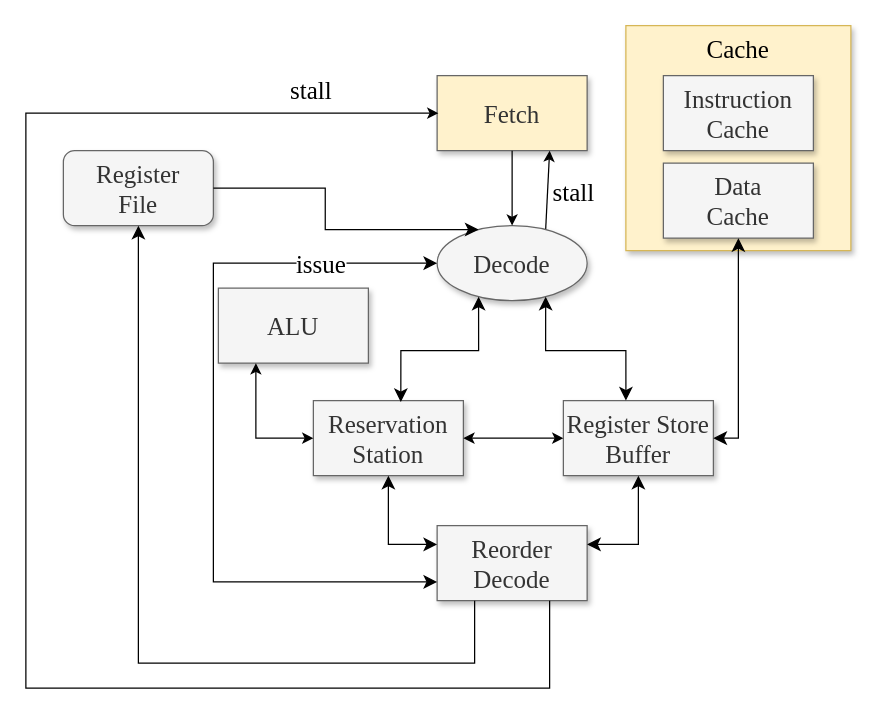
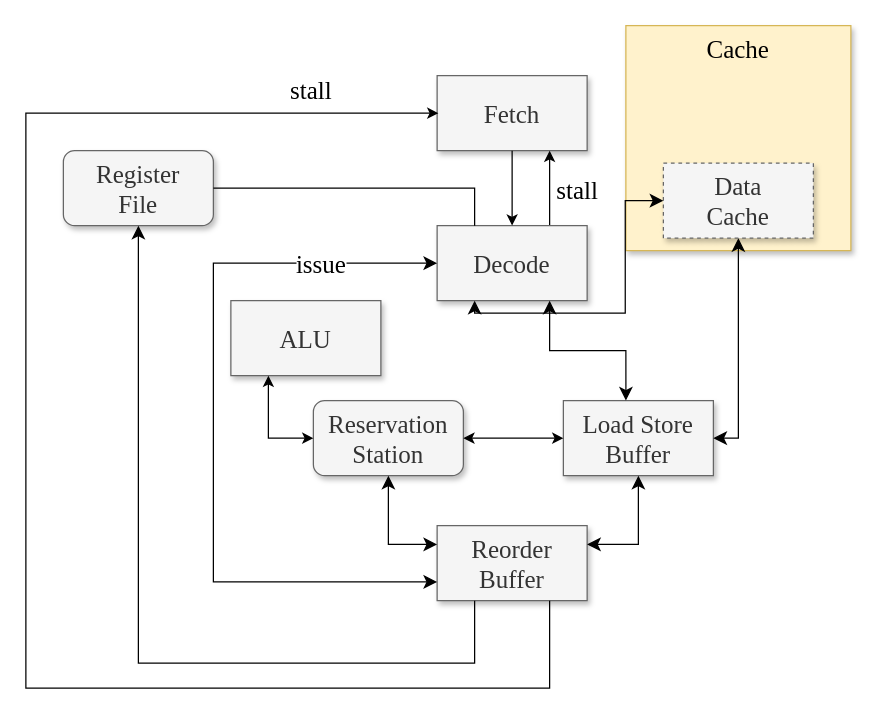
- <mxCell id="6" value="&lt;font style=&quot;font-size: 20px;&quot; face=&quot;Verdana&quot;&gt;Fetch&lt;/font&gt;" style="rounded=0;whiteSpace=wrap;html=1;fillColor=#fff2cc;fontColor=#333333;strokeColor=#666666;shadow=1;" parent="1" vertex="1"><mxGeometry x="349" y="60" width="120" height="60" as="geometry" /></mxCell>
+ <mxCell id="6" value="&lt;font style=&quot;font-size: 20px;&quot; face=&quot;Verdana&quot;&gt;Fetch&lt;/font&gt;" style="rounded=0;whiteSpace=wrap;html=1;fillColor=#f5f5f5;fontColor=#333333;strokeColor=#666666;shadow=1;" parent="1" vertex="1"><mxGeometry x="349" y="60" width="120" height="60" as="geometry" /></mxCell>
- <mxCell id="4" value="Instruction&lt;br&gt;Cache" style="rounded=0;whiteSpace=wrap;html=1;labelBackgroundColor=none;fontFamily=Verdana;fontSize=20;fillColor=#f5f5f5;fontColor=#333333;strokeColor=#666666;shadow=1;" parent="2" vertex="1"><mxGeometry x="30" y="40" width="120" height="60" as="geometry" /></mxCell>
- <mxCell id="5" value="Data&lt;br&gt;Cache" style="rounded=0;whiteSpace=wrap;html=1;labelBackgroundColor=none;fontFamily=Verdana;fontSize=20;fillColor=#f5f5f5;fontColor=#333333;strokeColor=#666666;shadow=1;" parent="2" vertex="1"><mxGeometry x="30" y="110" width="120" height="60" as="geometry" /></mxCell>
+ <mxCell id="5" value="Data&lt;br&gt;Cache" style="rounded=0;whiteSpace=wrap;html=1;labelBackgroundColor=none;fontFamily=Verdana;fontSize=20;fillColor=#f5f5f5;fontColor=#333333;strokeColor=#666666;shadow=1;dashed=1;" parent="2" vertex="1"><mxGeometry x="30" y="110" width="120" height="60" as="geometry" /></mxCell>
- <mxCell id="24" value="" style="edgeStyle=orthogonalEdgeStyle;endArrow=classic;html=1;rounded=0;endSize=8;startSize=8;strokeColor=default;fontFamily=Verdana;fontSize=20;entryX=0.25;entryY=0;entryDx=0;entryDy=0;exitX=1;exitY=0.5;exitDx=0;exitDy=0;" parent="1" source="23" target="9" edge="1"><mxGeometry width="50" height="50" relative="1" as="geometry"><mxPoint x="140" y="160" as="sourcePoint" /><mxPoint x="190" y="110" as="targetPoint" /></mxGeometry></mxCell>
+ <mxCell id="24" value="" style="edgeStyle=orthogonalEdgeStyle;endArrow=none;html=1;rounded=0;endSize=8;startSize=8;strokeColor=default;fontFamily=Verdana;fontSize=20;entryX=0.25;entryY=0;entryDx=0;entryDy=0;exitX=1;exitY=0.5;exitDx=0;exitDy=0;" parent="1" source="23" target="9" edge="1"><mxGeometry width="50" height="50" relative="1" as="geometry"><mxPoint x="140" y="160" as="sourcePoint" /><mxPoint x="190" y="110" as="targetPoint" /></mxGeometry></mxCell>
- <mxCell id="9" value="Decode" style="ellipse;whiteSpace=wrap;html=1;fontFamily=Verdana;fontSize=20;fillColor=#f5f5f5;fontColor=#333333;strokeColor=#666666;shadow=1;" parent="1" vertex="1"><mxGeometry x="349" y="180" width="120" height="60" as="geometry" /></mxCell>
+ <mxCell id="9" value="Decode" style="rounded=0;whiteSpace=wrap;html=1;fontFamily=Verdana;fontSize=20;fillColor=#f5f5f5;fontColor=#333333;strokeColor=#666666;shadow=1;" parent="1" vertex="1"><mxGeometry x="349" y="180" width="120" height="60" as="geometry" /></mxCell>
- <mxCell id="15" value="ALU" style="rounded=0;whiteSpace=wrap;html=1;labelBackgroundColor=none;fontFamily=Verdana;fontSize=20;fillColor=#f5f5f5;fontColor=#333333;strokeColor=#666666;shadow=1;" parent="1" vertex="1"><mxGeometry x="174" y="230" width="120" height="60" as="geometry" /></mxCell>
+ <mxCell id="15" value="ALU" style="rounded=0;whiteSpace=wrap;html=1;labelBackgroundColor=none;fontFamily=Verdana;fontSize=20;fillColor=#f5f5f5;fontColor=#333333;strokeColor=#666666;shadow=1;" parent="1" vertex="1"><mxGeometry x="184" y="240" width="120" height="60" as="geometry" /></mxCell>
- <mxCell id="13" value="" style="edgeStyle=orthogonalEdgeStyle;elbow=horizontal;endArrow=classic;html=1;rounded=0;endSize=8;startSize=8;fontFamily=Verdana;fontSize=20;entryX=0.583;entryY=0.019;entryDx=0;entryDy=0;entryPerimeter=0;exitX=0.25;exitY=1;exitDx=0;exitDy=0;startArrow=classic;startFill=1;" parent="1" source="9" target="11" edge="1"><mxGeometry width="50" height="50" relative="1" as="geometry"><mxPoint x="340" y="220" as="sourcePoint" /><mxPoint x="450" y="230" as="targetPoint" /></mxGeometry></mxCell>
+ <mxCell id="13" value="" style="edgeStyle=orthogonalEdgeStyle;elbow=horizontal;endArrow=classic;html=1;rounded=0;endSize=8;startSize=8;fontFamily=Verdana;fontSize=20;exitX=0.25;exitY=1;exitDx=0;exitDy=0;startArrow=classic;startFill=1;" parent="1" source="9" target="5" edge="1"><mxGeometry width="50" height="50" relative="1" as="geometry"><mxPoint x="340" y="220" as="sourcePoint" /><mxPoint x="450" y="230" as="targetPoint" /></mxGeometry></mxCell>
- <mxCell id="11" value="Reservation&lt;br&gt;Station" style="rounded=0;whiteSpace=wrap;html=1;labelBackgroundColor=none;fontFamily=Verdana;fontSize=20;fillColor=#f5f5f5;fontColor=#333333;strokeColor=#666666;shadow=1;" parent="1" vertex="1"><mxGeometry x="250" y="320" width="120" height="60" as="geometry" /></mxCell>
+ <mxCell id="11" value="Reservation&lt;br&gt;Station" style="whiteSpace=wrap;html=1;labelBackgroundColor=none;fontFamily=Verdana;fontSize=20;fillColor=#f5f5f5;fontColor=#333333;strokeColor=#666666;shadow=1;rounded=1;" parent="1" vertex="1"><mxGeometry x="250" y="320" width="120" height="60" as="geometry" /></mxCell>
- <mxCell id="12" value="Register Store&lt;br&gt;Buffer" style="rounded=0;whiteSpace=wrap;html=1;labelBackgroundColor=none;fontFamily=Verdana;fontSize=20;fillColor=#f5f5f5;fontColor=#333333;strokeColor=#666666;shadow=1;" parent="1" vertex="1"><mxGeometry x="450" y="320" width="120" height="60" as="geometry" /></mxCell>
+ <mxCell id="12" value="Load Store&lt;br&gt;Buffer" style="rounded=0;whiteSpace=wrap;html=1;labelBackgroundColor=none;fontFamily=Verdana;fontSize=20;fillColor=#f5f5f5;fontColor=#333333;strokeColor=#666666;shadow=1;" parent="1" vertex="1"><mxGeometry x="450" y="320" width="120" height="60" as="geometry" /></mxCell>
- <mxCell id="18" value="Reorder&lt;br&gt;Decode" style="rounded=0;whiteSpace=wrap;html=1;labelBackgroundColor=none;fontFamily=Verdana;fontSize=20;fillColor=#f5f5f5;fontColor=#333333;strokeColor=#666666;shadow=1;" parent="1" vertex="1"><mxGeometry x="349" y="420" width="120" height="60" as="geometry" /></mxCell>
+ <mxCell id="18" value="Reorder&lt;br&gt;Buffer" style="rounded=0;whiteSpace=wrap;html=1;labelBackgroundColor=none;fontFamily=Verdana;fontSize=20;fillColor=#f5f5f5;fontColor=#333333;strokeColor=#666666;shadow=1;" parent="1" vertex="1"><mxGeometry x="349" y="420" width="120" height="60" as="geometry" /></mxCell>
